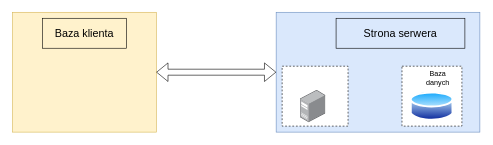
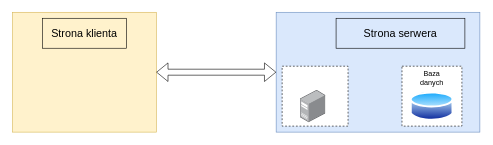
- <mxCell id="3" value="&lt;font style=&quot;font-size: 18px&quot;&gt;Baza klienta&lt;/font&gt;" style="text;html=1;align=center;verticalAlign=middle;whiteSpace=wrap;rounded=0;strokeColor=#000000;" vertex="1" parent="1"><mxGeometry x="70" y="30" width="140" height="50" as="geometry" /></mxCell>
+ <mxCell id="3" value="&lt;font style=&quot;font-size: 18px&quot;&gt;Strona klienta&lt;/font&gt;" style="text;html=1;align=center;verticalAlign=middle;whiteSpace=wrap;rounded=0;strokeColor=#000000;" vertex="1" parent="1"><mxGeometry x="70" y="30" width="140" height="50" as="geometry" /></mxCell>
- <mxCell id="9" value="Baza danych" style="text;html=1;strokeColor=none;fillColor=none;align=center;verticalAlign=middle;whiteSpace=wrap;rounded=0;dashed=1;" vertex="1" parent="1"><mxGeometry x="700" y="120" width="60" height="20" as="geometry" /></mxCell>
+ <mxCell id="9" value="Baza danych" style="text;html=1;strokeColor=none;fillColor=none;align=center;verticalAlign=middle;whiteSpace=wrap;rounded=0;dashed=1;" vertex="1" parent="1"><mxGeometry x="690" y="120" width="60" height="20" as="geometry" /></mxCell>
